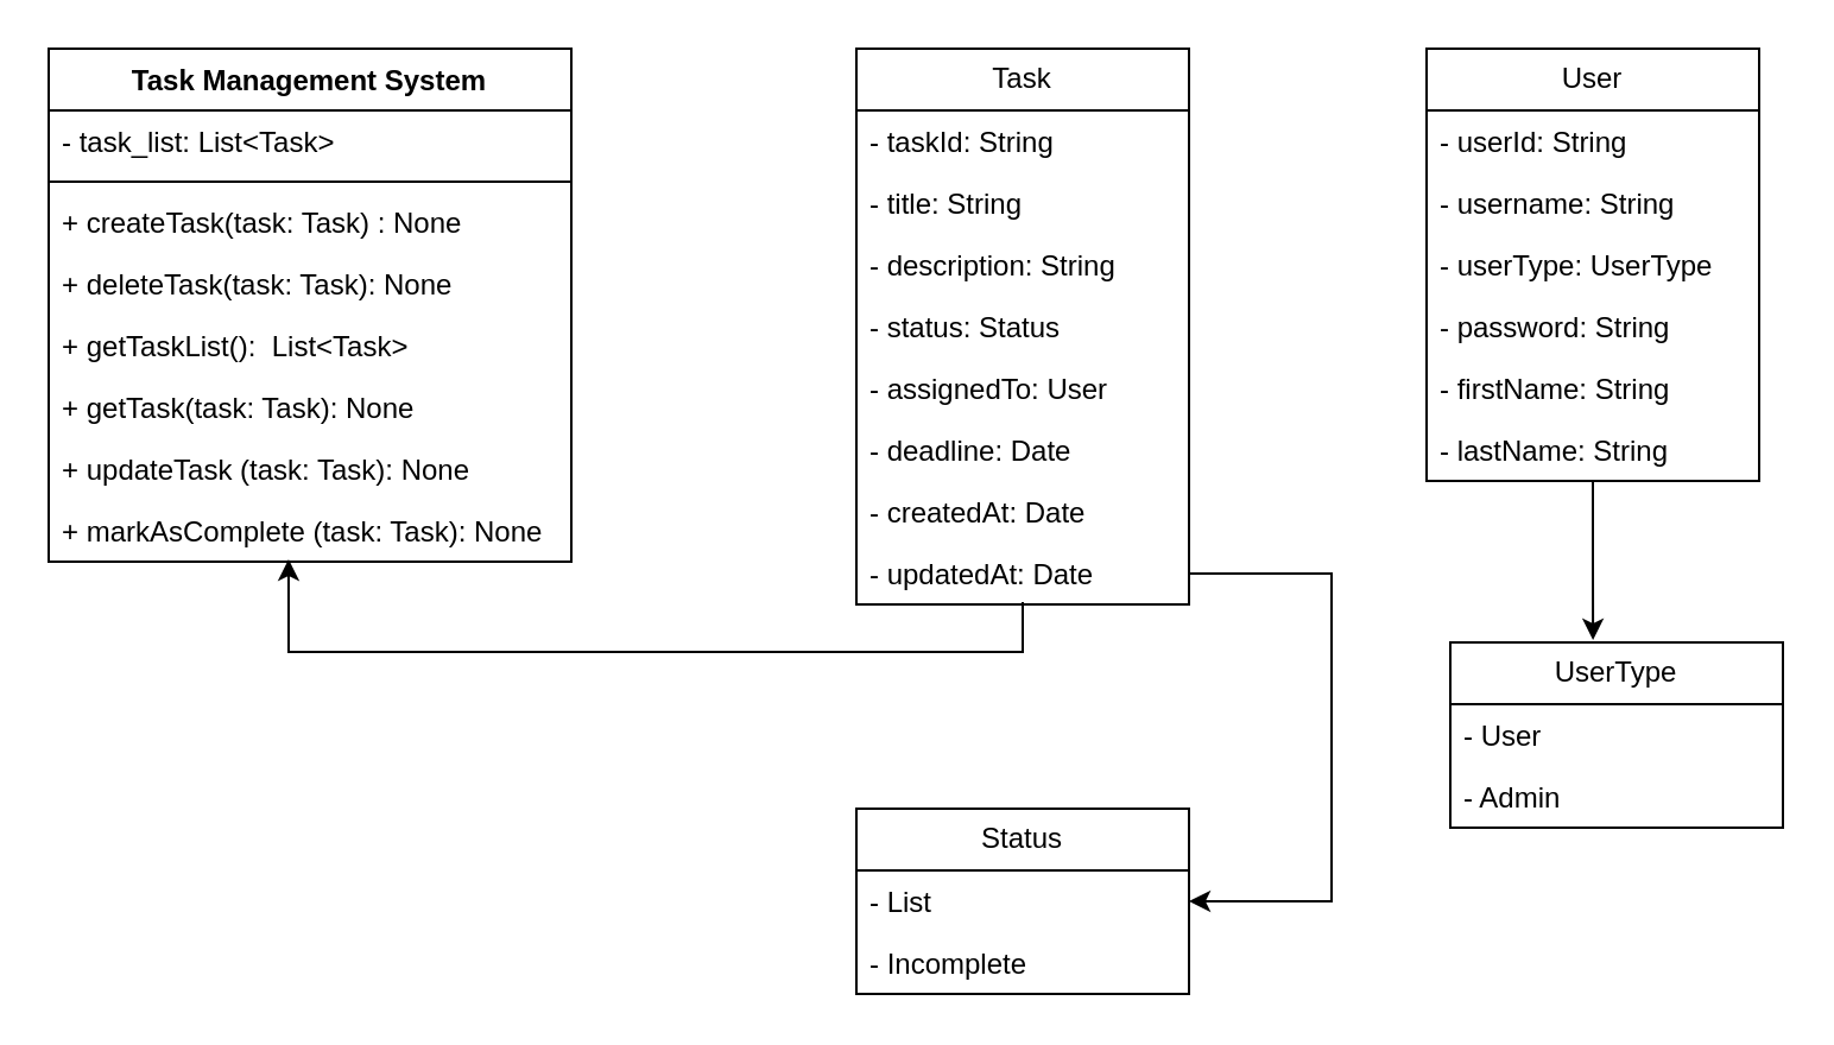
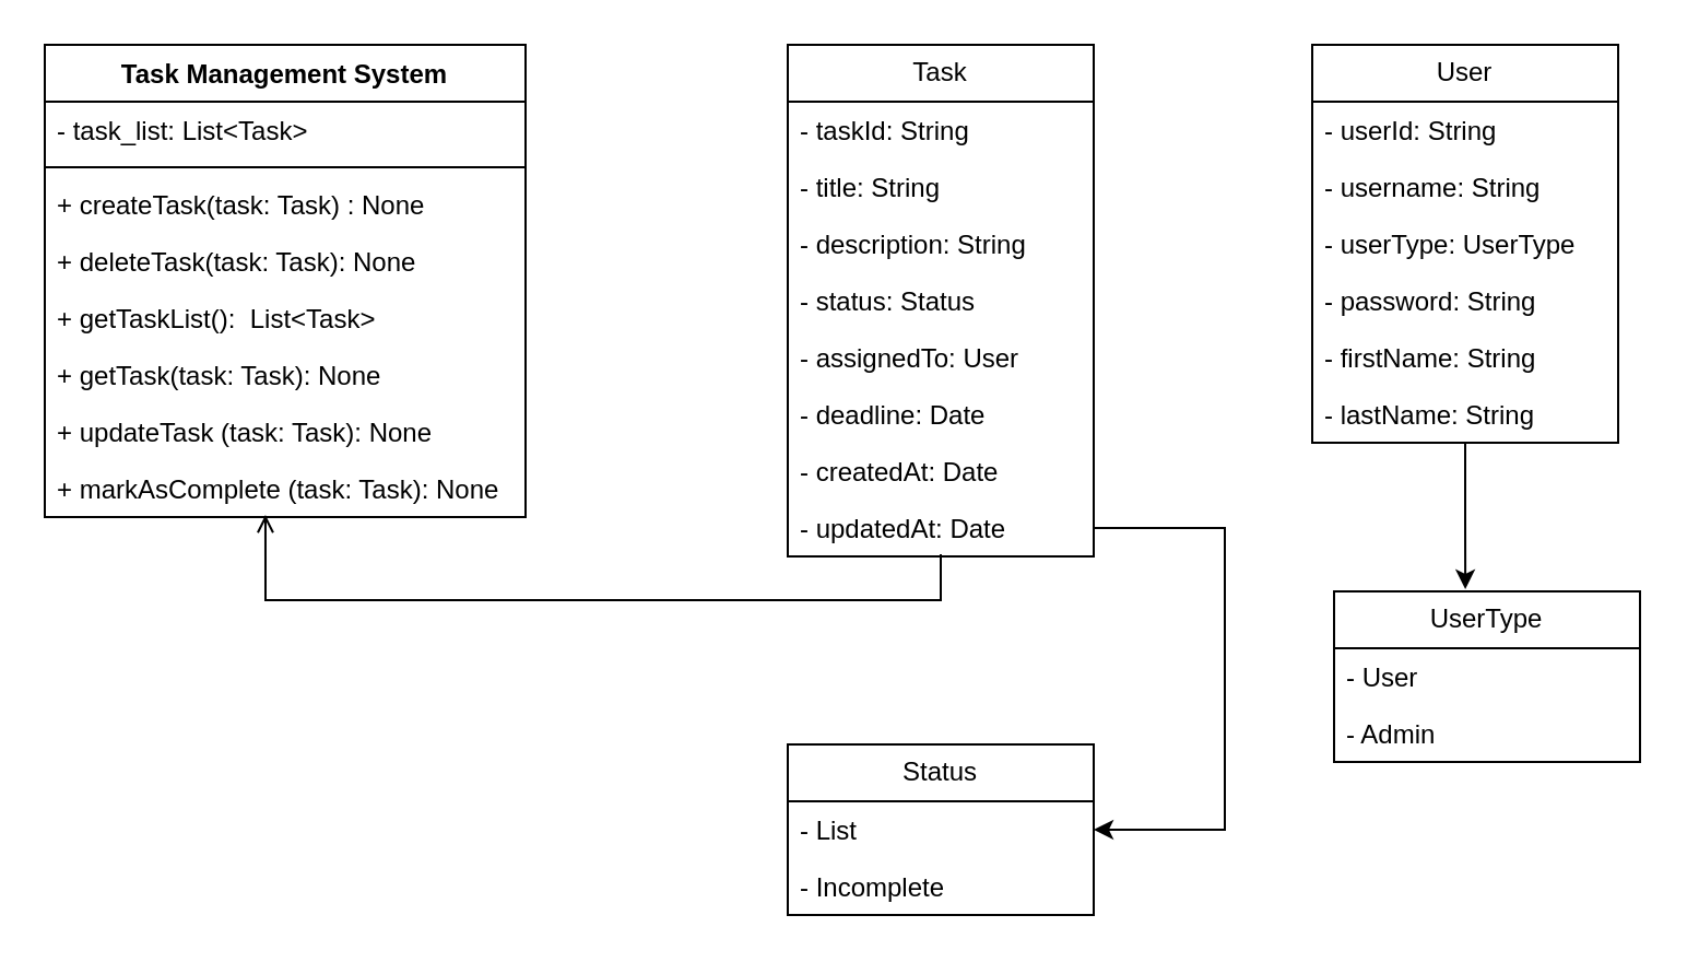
- <mxCell id="2" style="edgeStyle=orthogonalEdgeStyle;rounded=0;orthogonalLoop=1;jettySize=auto;html=1;entryX=0.459;entryY=0.962;entryDx=0;entryDy=0;entryPerimeter=0;exitX=0.5;exitY=0.962;exitDx=0;exitDy=0;exitPerimeter=0;" edge="1" parent="1" source="11" target="20"><mxGeometry relative="1" as="geometry"><mxPoint x="320" y="440" as="targetPoint" /></mxGeometry></mxCell>
+ <mxCell id="2" style="edgeStyle=orthogonalEdgeStyle;rounded=0;orthogonalLoop=1;jettySize=auto;html=1;entryX=0.459;entryY=0.962;entryDx=0;entryDy=0;entryPerimeter=0;exitX=0.5;exitY=0.962;exitDx=0;exitDy=0;exitPerimeter=0;endArrow=open;" edge="1" parent="1" source="11" target="20"><mxGeometry relative="1" as="geometry"><mxPoint x="320" y="440" as="targetPoint" /></mxGeometry></mxCell>
